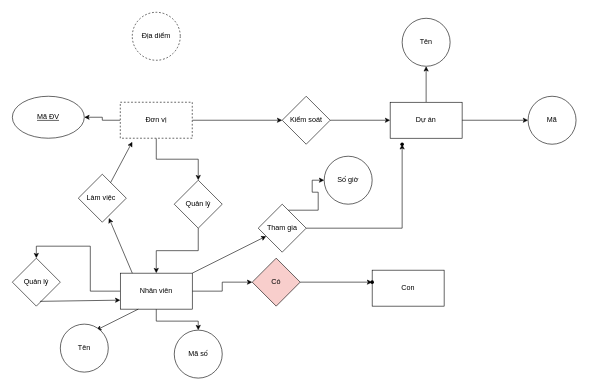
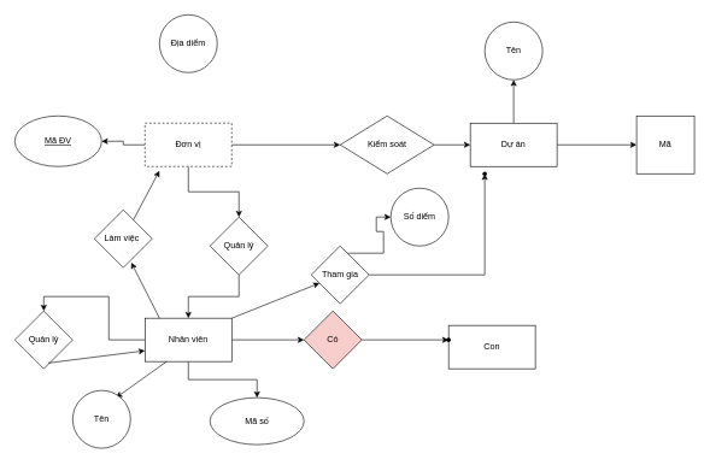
- <mxCell id="14" value="Địa diểm" style="ellipse;whiteSpace=wrap;html=1;rounded=0;dashed=1;" vertex="1" parent="1"><mxGeometry x="220" y="20" width="80" height="80" as="geometry" /></mxCell>
+ <mxCell id="14" value="Địa diểm" style="ellipse;whiteSpace=wrap;html=1;rounded=0;" vertex="1" parent="1"><mxGeometry x="220" y="20" width="80" height="80" as="geometry" /></mxCell>
- <mxCell id="24" value="Kiểm soát" style="rhombus;whiteSpace=wrap;html=1;rounded=0;" vertex="1" parent="1"><mxGeometry x="470" y="160" width="80" height="80" as="geometry" /></mxCell>
+ <mxCell id="24" value="Kiểm soát" style="rhombus;whiteSpace=wrap;html=1;rounded=0;" vertex="1" parent="1"><mxGeometry x="470" y="160" width="130" height="80" as="geometry" /></mxCell>
- <mxCell id="17" value="Mã" style="ellipse;whiteSpace=wrap;html=1;rounded=0;" vertex="1" parent="1"><mxGeometry x="880" y="160" width="80" height="80" as="geometry" /></mxCell>
+ <mxCell id="17" value="Mã" style="whiteSpace=wrap;html=1;rounded=0;" vertex="1" parent="1"><mxGeometry x="880" y="160" width="80" height="80" as="geometry" /></mxCell>
- <mxCell id="32" value="Số giờ" style="ellipse;whiteSpace=wrap;html=1;" vertex="1" parent="1"><mxGeometry x="540" y="260" width="80" height="80" as="geometry" /></mxCell>
+ <mxCell id="32" value="Số diểm" style="ellipse;whiteSpace=wrap;html=1;" vertex="1" parent="1"><mxGeometry x="540" y="260" width="80" height="80" as="geometry" /></mxCell>
- <mxCell id="13" value="Nhân viên" style="rounded=0;whiteSpace=wrap;html=1;" vertex="1" parent="1"><mxGeometry x="200" y="455" width="120" height="60" as="geometry" /></mxCell>
+ <mxCell id="13" value="Nhân viên" style="rounded=0;whiteSpace=wrap;html=1;" vertex="1" parent="1"><mxGeometry x="200" y="440" width="120" height="60" as="geometry" /></mxCell>
- <mxCell id="18" value="Mã số" style="ellipse;whiteSpace=wrap;html=1;rounded=0;" vertex="1" parent="1"><mxGeometry x="290" y="550" width="80" height="80" as="geometry" /></mxCell>
+ <mxCell id="18" value="Mã số" style="ellipse;whiteSpace=wrap;html=1;rounded=0;" vertex="1" parent="1"><mxGeometry x="290" y="550" width="130" height="65" as="geometry" /></mxCell>
